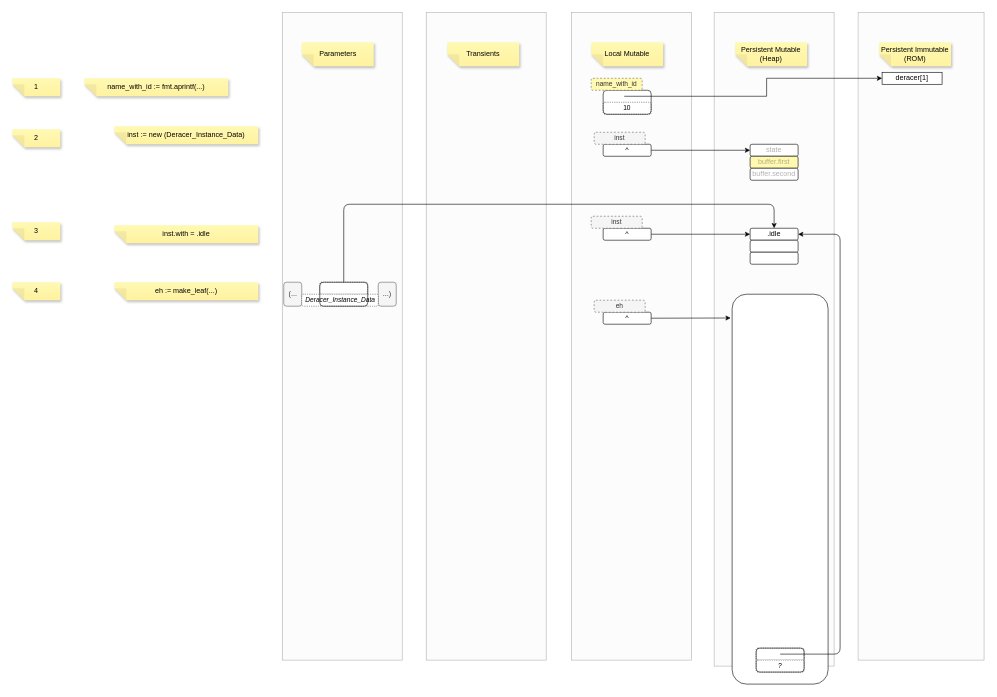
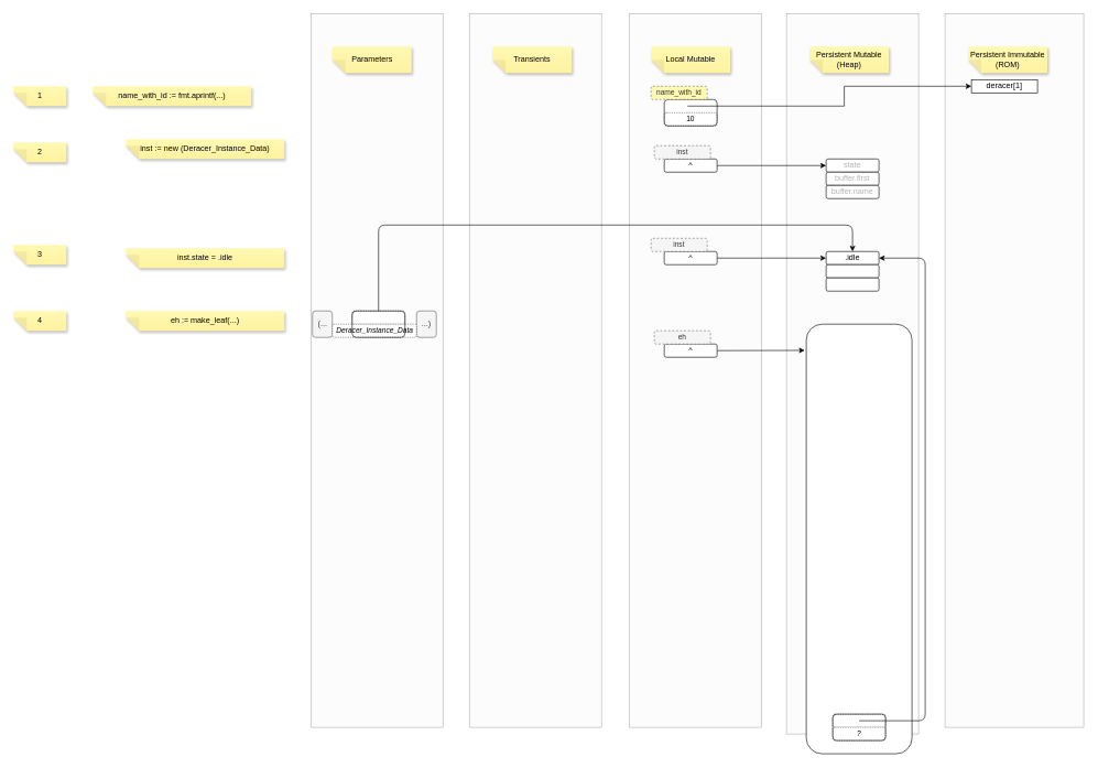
- <mxCell id="20" value="buffer.first" style="rounded=1;whiteSpace=wrap;html=1;textOpacity=30;fillColor=#fff9b2;" vertex="1" parent="1"><mxGeometry x="1250" y="260" width="80" height="20" as="geometry" /></mxCell>
+ <mxCell id="20" value="buffer.first" style="rounded=1;whiteSpace=wrap;html=1;textOpacity=30;" vertex="1" parent="1"><mxGeometry x="1250" y="260" width="80" height="20" as="geometry" /></mxCell>
- <mxCell id="21" value="buffer.second" style="rounded=1;whiteSpace=wrap;html=1;textOpacity=30;" vertex="1" parent="1"><mxGeometry x="1250" y="280" width="80" height="20" as="geometry" /></mxCell>
+ <mxCell id="21" value="buffer.name" style="rounded=1;whiteSpace=wrap;html=1;textOpacity=30;" vertex="1" parent="1"><mxGeometry x="1250" y="280" width="80" height="20" as="geometry" /></mxCell>
- <mxCell id="32" value="inst.with = .idle" style="shape=note;whiteSpace=wrap;html=1;backgroundOutline=1;fontColor=#000000;darkOpacity=0.05;fillColor=#FFF9B2;strokeColor=none;fillStyle=solid;direction=west;gradientDirection=north;gradientColor=#FFF2A1;shadow=1;size=20;pointerEvents=1;" vertex="1" parent="1"><mxGeometry x="190" y="375" width="240" height="30" as="geometry" /></mxCell>
+ <mxCell id="32" value="inst.state = .idle" style="shape=note;whiteSpace=wrap;html=1;backgroundOutline=1;fontColor=#000000;darkOpacity=0.05;fillColor=#FFF9B2;strokeColor=none;fillStyle=solid;direction=west;gradientDirection=north;gradientColor=#FFF2A1;shadow=1;size=20;pointerEvents=1;" vertex="1" parent="1"><mxGeometry x="190" y="375" width="240" height="30" as="geometry" /></mxCell>
